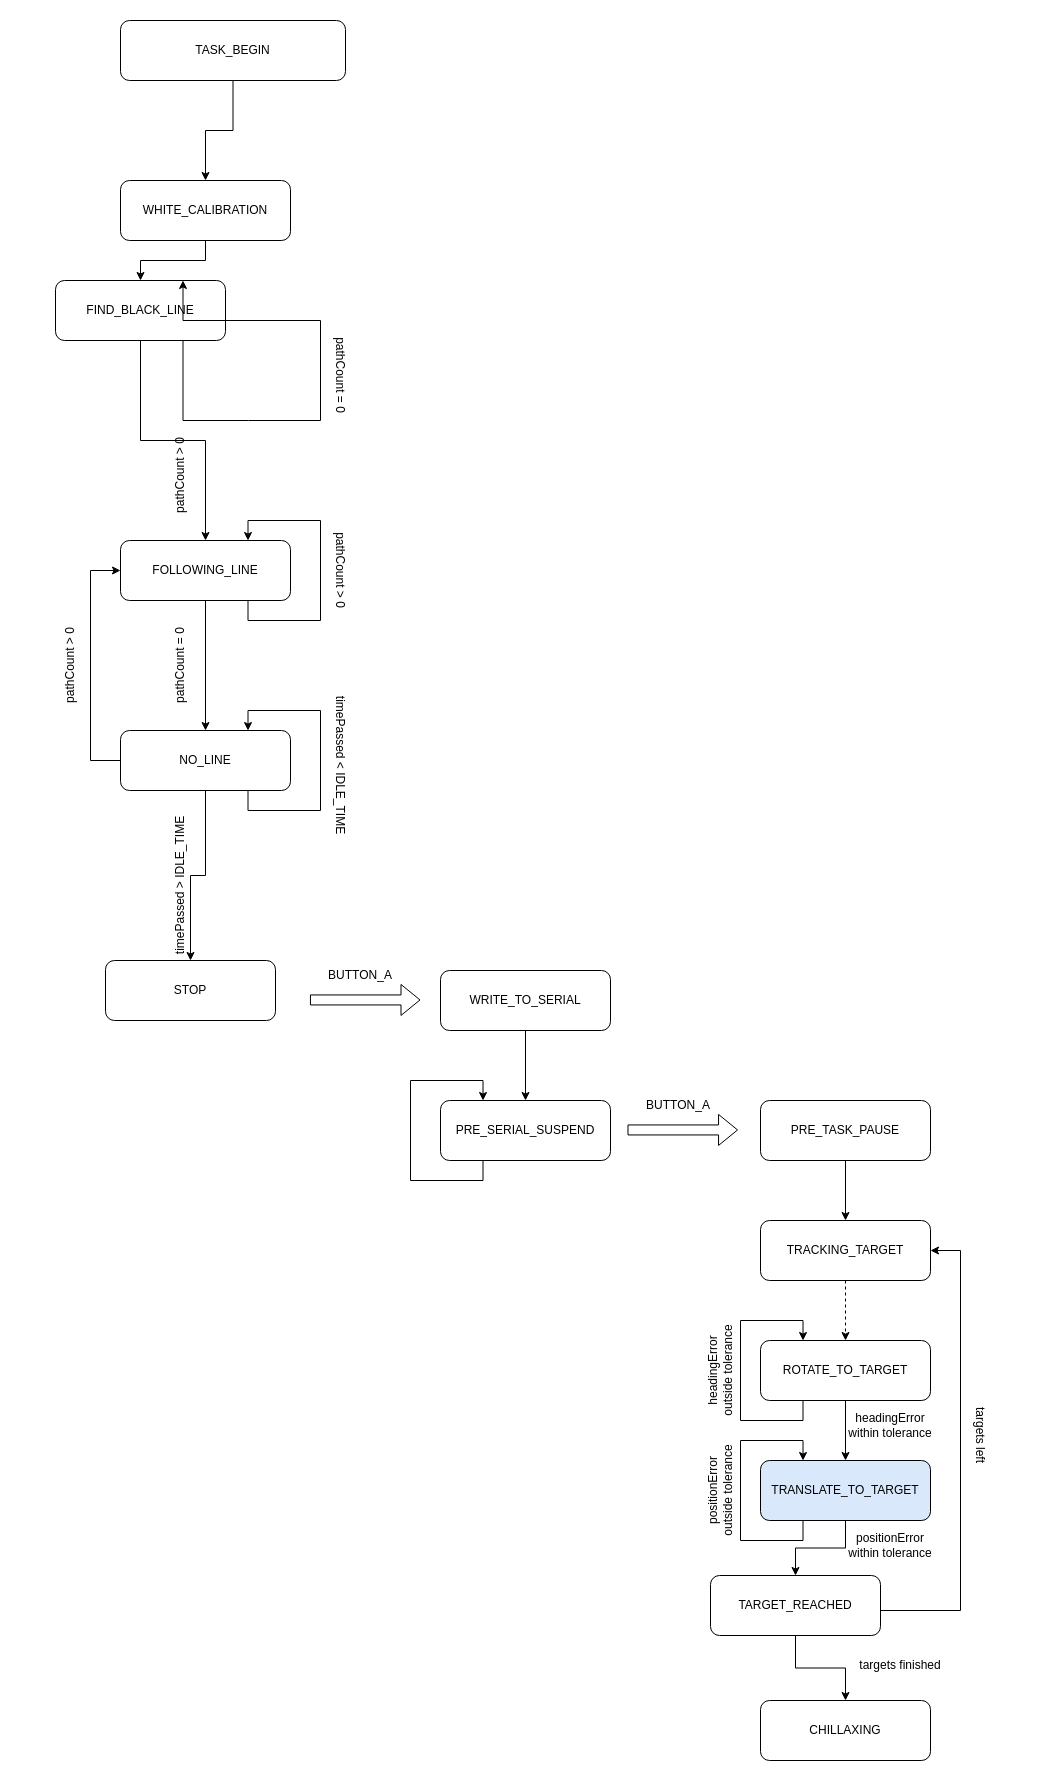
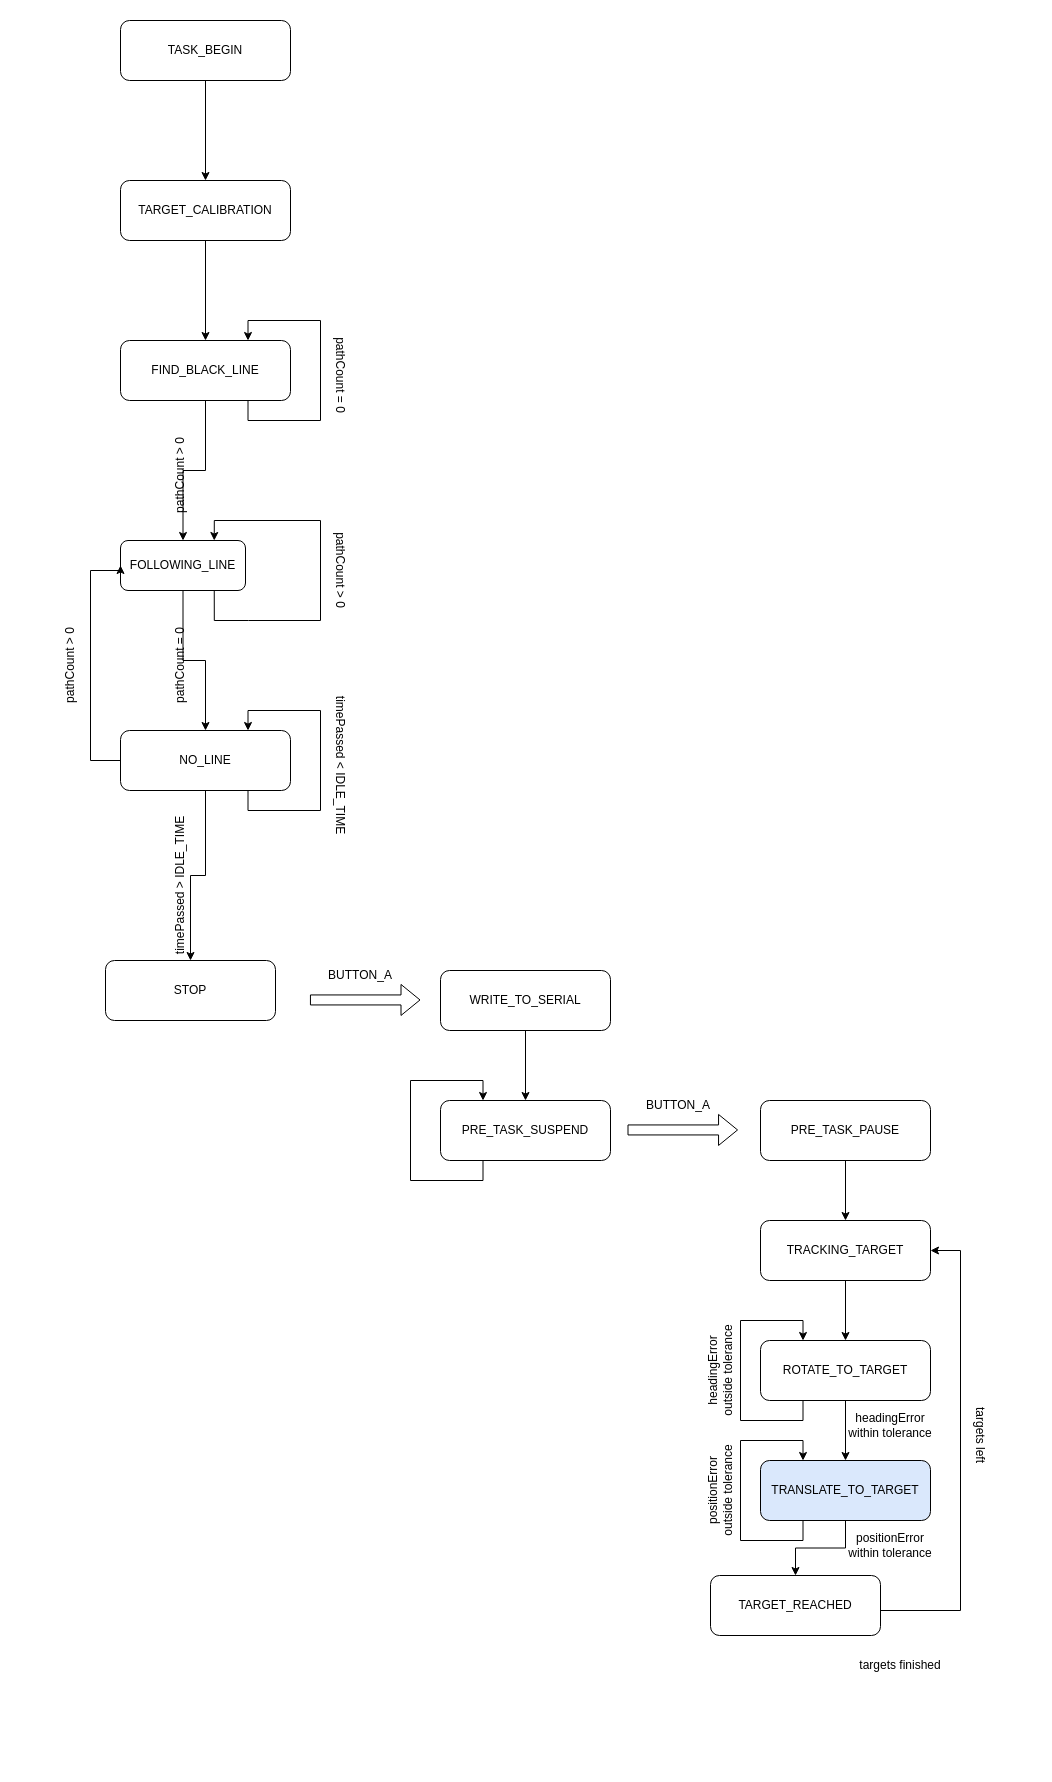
- <mxCell id="3" value="TASK_BEGIN" style="rounded=1;whiteSpace=wrap;html=1;" vertex="1" parent="1"><mxGeometry x="120" y="20" width="225" height="60" as="geometry" /></mxCell>
+ <mxCell id="3" value="TASK_BEGIN" style="rounded=1;whiteSpace=wrap;html=1;" vertex="1" parent="1"><mxGeometry x="120" y="20" width="170" height="60" as="geometry" /></mxCell>
- <mxCell id="23" value="WHITE_CALIBRATION" style="rounded=1;whiteSpace=wrap;html=1;" vertex="1" parent="1"><mxGeometry x="120" y="180" width="170" height="60" as="geometry" /></mxCell>
+ <mxCell id="23" value="TARGET_CALIBRATION" style="rounded=1;whiteSpace=wrap;html=1;" vertex="1" parent="1"><mxGeometry x="120" y="180" width="170" height="60" as="geometry" /></mxCell>
- <mxCell id="14" value="FIND_BLACK_LINE" style="rounded=1;whiteSpace=wrap;html=1;" vertex="1" parent="1"><mxGeometry x="55" y="280" width="170" height="60" as="geometry" /></mxCell>
+ <mxCell id="14" value="FIND_BLACK_LINE" style="rounded=1;whiteSpace=wrap;html=1;" vertex="1" parent="1"><mxGeometry x="120" y="340" width="170" height="60" as="geometry" /></mxCell>
- <mxCell id="5" value="FOLLOWING_LINE" style="rounded=1;whiteSpace=wrap;html=1;" vertex="1" parent="1"><mxGeometry x="120" y="540" width="170" height="60" as="geometry" /></mxCell>
+ <mxCell id="5" value="FOLLOWING_LINE" style="rounded=1;whiteSpace=wrap;html=1;" vertex="1" parent="1"><mxGeometry x="120" y="540" width="125" height="50" as="geometry" /></mxCell>
- <mxCell id="9" value="PRE_SERIAL_SUSPEND" style="rounded=1;whiteSpace=wrap;html=1;" vertex="1" parent="1"><mxGeometry x="440" y="1100" width="170" height="60" as="geometry" /></mxCell>
+ <mxCell id="9" value="PRE_TASK_SUSPEND" style="rounded=1;whiteSpace=wrap;html=1;" vertex="1" parent="1"><mxGeometry x="440" y="1100" width="170" height="60" as="geometry" /></mxCell>
- <mxCell id="20" style="edgeStyle=orthogonalEdgeStyle;rounded=0;orthogonalLoop=1;jettySize=auto;html=1;exitX=0.5;exitY=1;exitDx=0;exitDy=0;entryX=0.5;entryY=0;entryDx=0;entryDy=0;dashed=1;" edge="1" parent="1" source="21" target="40"><mxGeometry relative="1" as="geometry" /></mxCell>
+ <mxCell id="20" style="edgeStyle=orthogonalEdgeStyle;rounded=0;orthogonalLoop=1;jettySize=auto;html=1;exitX=0.5;exitY=1;exitDx=0;exitDy=0;entryX=0.5;entryY=0;entryDx=0;entryDy=0;" edge="1" parent="1" source="21" target="40"><mxGeometry relative="1" as="geometry" /></mxCell>
- <mxCell id="18" style="edgeStyle=orthogonalEdgeStyle;rounded=0;orthogonalLoop=1;jettySize=auto;html=1;exitX=0.5;exitY=1;exitDx=0;exitDy=0;entryX=0.5;entryY=0;entryDx=0;entryDy=0;" edge="1" parent="1" source="19" target="48"><mxGeometry relative="1" as="geometry" /></mxCell>
- <mxCell id="48" value="CHILLAXING" style="rounded=1;whiteSpace=wrap;html=1;" vertex="1" parent="1"><mxGeometry x="760" y="1700" width="170" height="60" as="geometry" /></mxCell>
